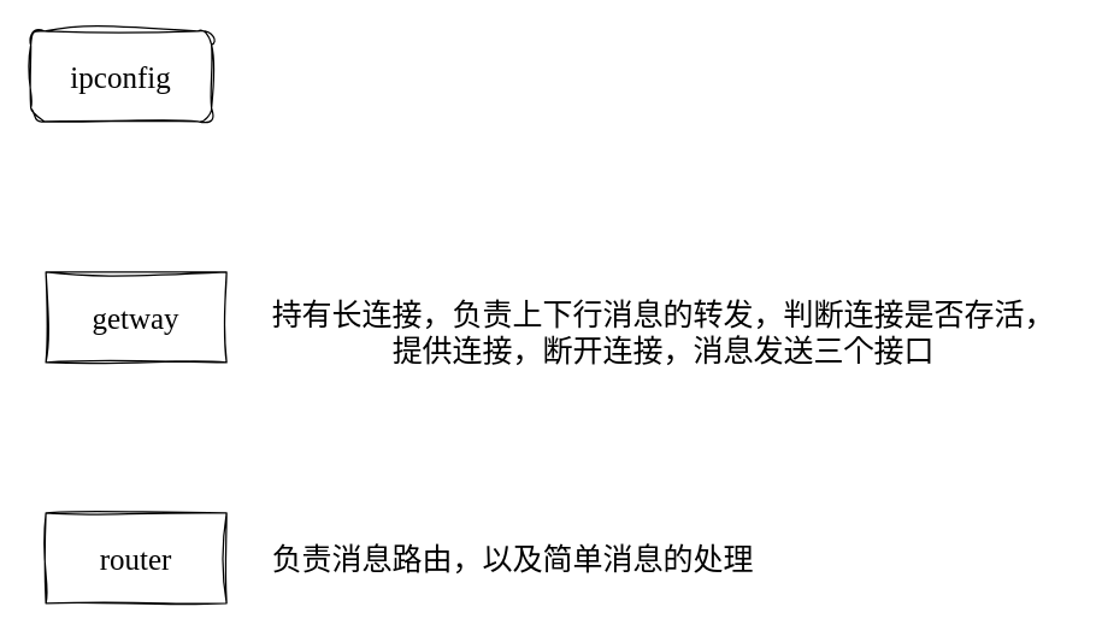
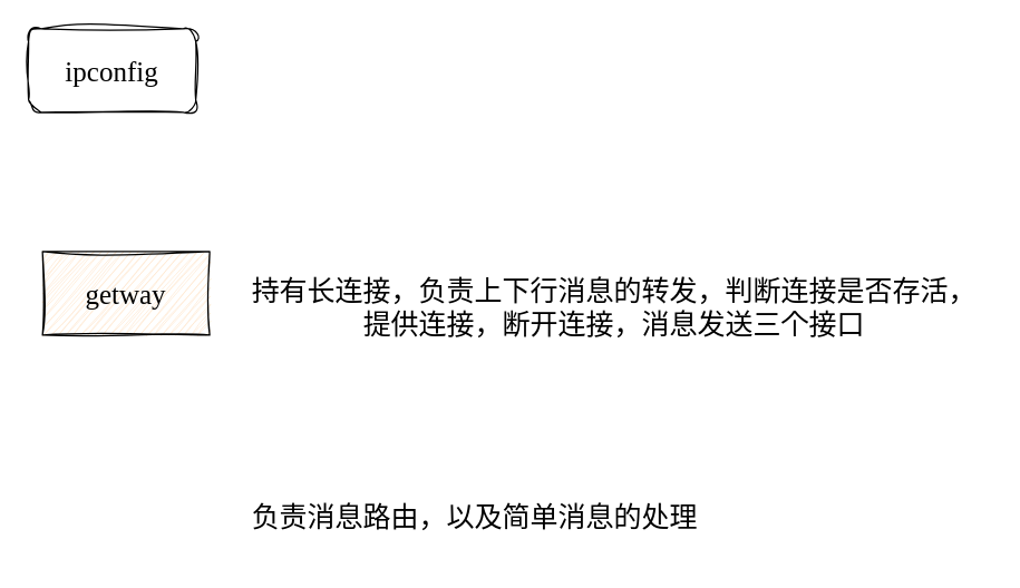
- <mxCell id="3" value="getway" style="rounded=0;whiteSpace=wrap;html=1;sketch=1;hachureGap=4;jiggle=2;curveFitting=1;fontFamily=Architects Daughter;fontSource=https%3A%2F%2Ffonts.googleapis.com%2Fcss%3Ffamily%3DArchitects%2BDaughter;fontSize=20;" vertex="1" parent="1"><mxGeometry x="30" y="180" width="120" height="60" as="geometry" /></mxCell>
+ <mxCell id="3" value="getway" style="rounded=0;whiteSpace=wrap;html=1;sketch=1;hachureGap=4;jiggle=2;curveFitting=1;fontFamily=Architects Daughter;fontSource=https%3A%2F%2Ffonts.googleapis.com%2Fcss%3Ffamily%3DArchitects%2BDaughter;fontSize=20;fillColor=#ffe6cc;" vertex="1" parent="1"><mxGeometry x="30" y="180" width="120" height="60" as="geometry" /></mxCell>
- <mxCell id="5" value="router" style="whiteSpace=wrap;html=1;sketch=1;hachureGap=4;jiggle=2;curveFitting=1;fontFamily=Architects Daughter;fontSource=https%3A%2F%2Ffonts.googleapis.com%2Fcss%3Ffamily%3DArchitects%2BDaughter;fontSize=20;" vertex="1" parent="1"><mxGeometry x="30" y="340" width="120" height="60" as="geometry" /></mxCell>
